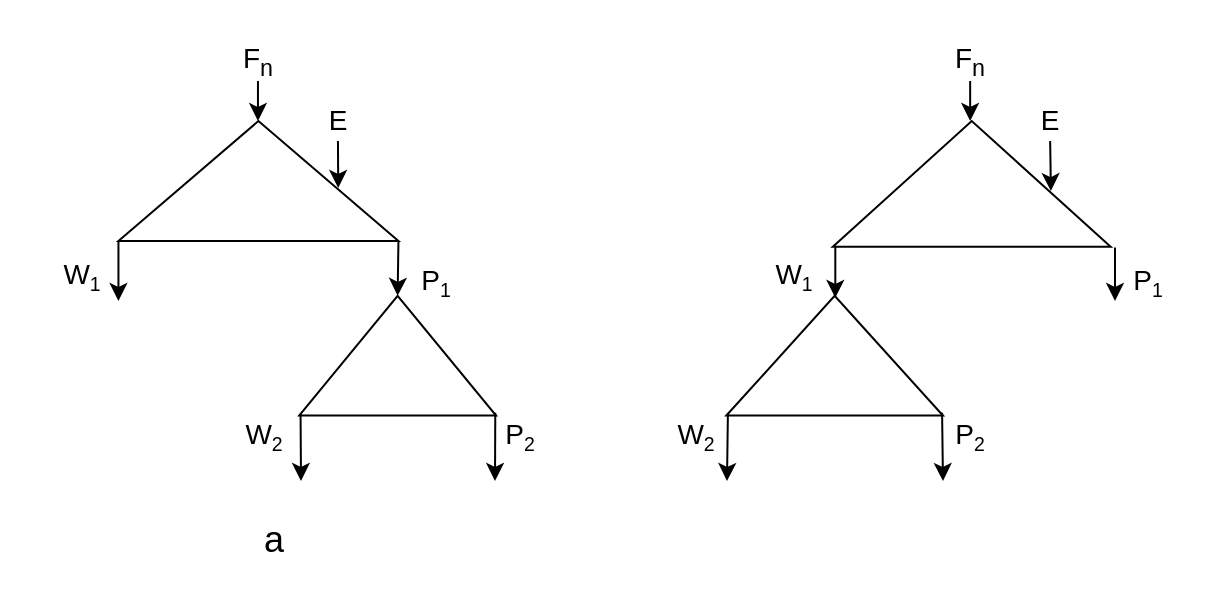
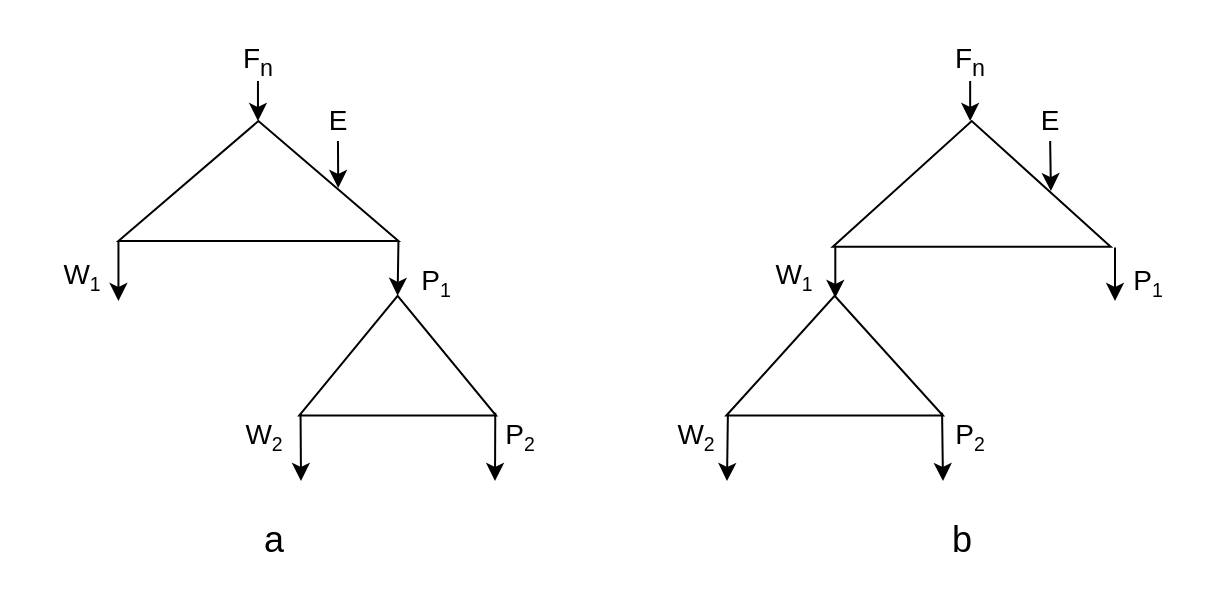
+ <mxCell id="3" value="&lt;font style=&quot;font-size: 18px;&quot;&gt;b&lt;/font&gt;" style="text;html=1;strokeColor=none;fillColor=none;align=center;verticalAlign=middle;whiteSpace=wrap;rounded=0;" parent="1" vertex="1"><mxGeometry x="461" y="260" width="40" height="20" as="geometry" /></mxCell>
